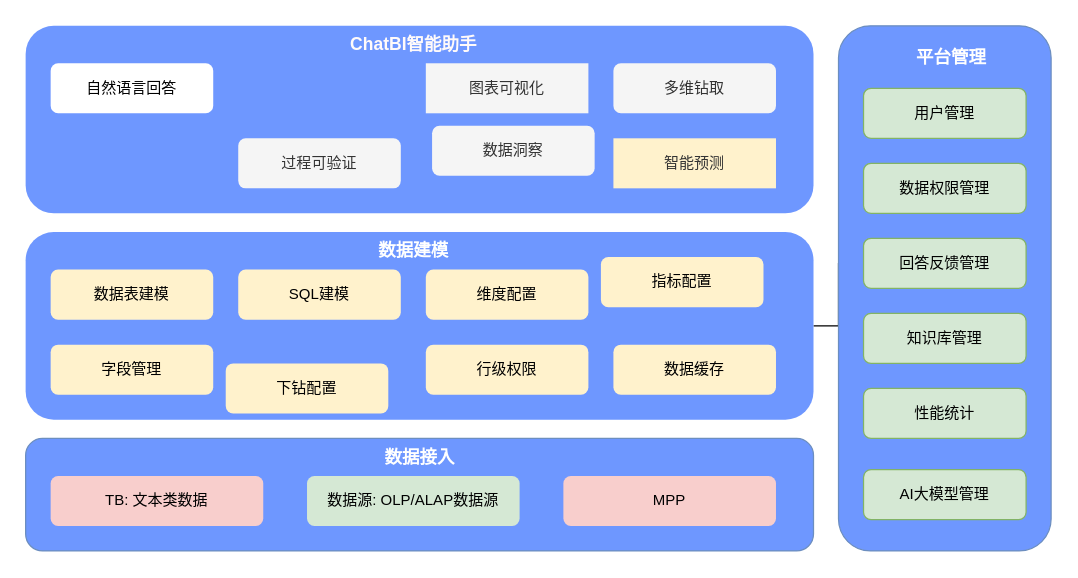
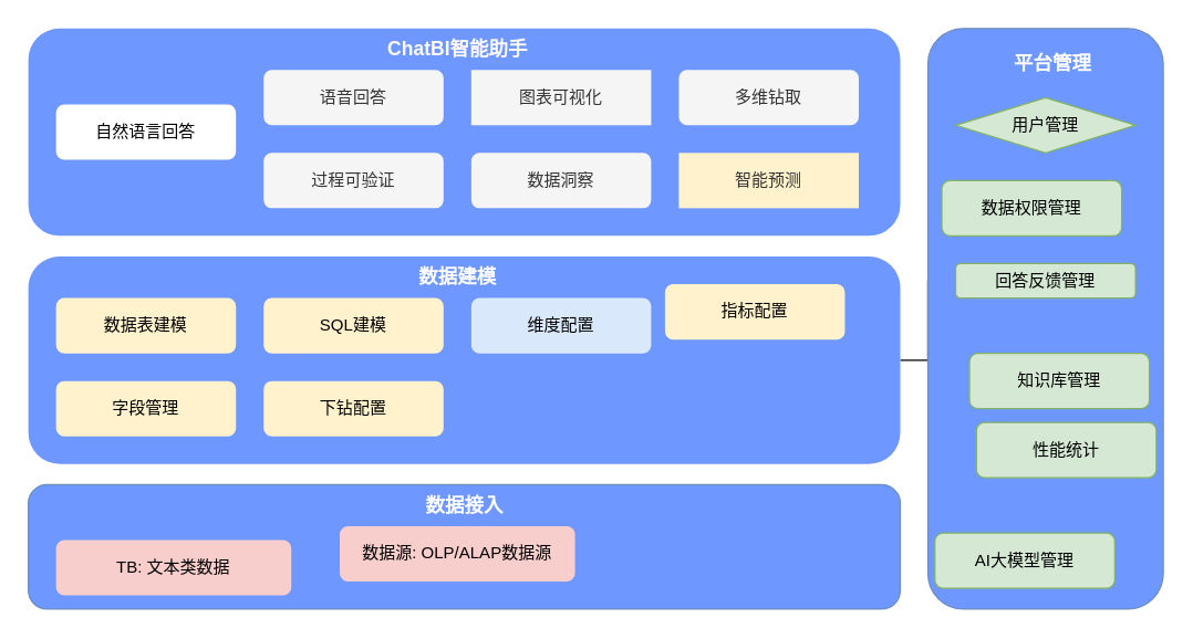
- <mxCell id="4" value="自然语言回答" style="rounded=1;whiteSpace=wrap;html=1;dashed=1;strokeColor=none;" vertex="1" parent="1"><mxGeometry x="40" y="50" width="130" height="40" as="geometry" /></mxCell>
+ <mxCell id="4" value="自然语言回答" style="rounded=1;whiteSpace=wrap;html=1;dashed=1;strokeColor=none;" vertex="1" parent="1"><mxGeometry x="40" y="75" width="130" height="40" as="geometry" /></mxCell>
+ <mxCell id="5" value="语音回答" style="rounded=1;whiteSpace=wrap;html=1;fillColor=#f5f5f5;fontColor=#333333;strokeColor=none;" vertex="1" parent="1"><mxGeometry x="190" y="50" width="130" height="40" as="geometry" /></mxCell>
- <mxCell id="28" value="用户管理" style="rounded=1;whiteSpace=wrap;html=1;fillColor=#d5e8d4;strokeColor=#82b366;" vertex="1" parent="1"><mxGeometry x="690" y="70" width="130" height="40" as="geometry" /></mxCell>
+ <mxCell id="28" value="用户管理" style="rhombus;whiteSpace=wrap;html=1;fillColor=#d5e8d4;strokeColor=#82b366;" vertex="1" parent="1"><mxGeometry x="690" y="70" width="130" height="40" as="geometry" /></mxCell>
- <mxCell id="10" value="数据洞察" style="rounded=1;whiteSpace=wrap;html=1;fillColor=#f5f5f5;fontColor=#333333;strokeColor=none;" vertex="1" parent="1"><mxGeometry x="345" y="100" width="130" height="40" as="geometry" /></mxCell>
+ <mxCell id="10" value="数据洞察" style="rounded=1;whiteSpace=wrap;html=1;fillColor=#f5f5f5;fontColor=#333333;strokeColor=none;" vertex="1" parent="1"><mxGeometry x="340" y="110" width="130" height="40" as="geometry" /></mxCell>
- <mxCell id="33" value="数据权限管理" style="rounded=1;whiteSpace=wrap;html=1;fillColor=#d5e8d4;strokeColor=#82b366;" vertex="1" parent="1"><mxGeometry x="690" y="130" width="130" height="40" as="geometry" /></mxCell>
+ <mxCell id="33" value="数据权限管理" style="rounded=1;whiteSpace=wrap;html=1;fillColor=#d5e8d4;strokeColor=#82b366;" vertex="1" parent="1"><mxGeometry x="680" y="130" width="130" height="40" as="geometry" /></mxCell>
- <mxCell id="32" value="回答反馈管理" style="rounded=1;whiteSpace=wrap;html=1;fillColor=#d5e8d4;strokeColor=#82b366;" vertex="1" parent="1"><mxGeometry x="690" y="190" width="130" height="40" as="geometry" /></mxCell>
+ <mxCell id="32" value="回答反馈管理" style="rounded=1;whiteSpace=wrap;html=1;fillColor=#d5e8d4;strokeColor=#82b366;" vertex="1" parent="1"><mxGeometry x="690" y="190" width="130" height="25" as="geometry" /></mxCell>
- <mxCell id="17" value="维度配置" style="rounded=1;whiteSpace=wrap;html=1;fillColor=#fff2cc;strokeColor=none;" vertex="1" parent="1"><mxGeometry x="340" y="215" width="130" height="40" as="geometry" /></mxCell>
+ <mxCell id="17" value="维度配置" style="rounded=1;whiteSpace=wrap;html=1;fillColor=#dae8fc;strokeColor=none;" vertex="1" parent="1"><mxGeometry x="340" y="215" width="130" height="40" as="geometry" /></mxCell>
- <mxCell id="31" value="知识库管理" style="rounded=1;whiteSpace=wrap;html=1;fillColor=#d5e8d4;strokeColor=#82b366;" vertex="1" parent="1"><mxGeometry x="690" y="250" width="130" height="40" as="geometry" /></mxCell>
+ <mxCell id="31" value="知识库管理" style="rounded=1;whiteSpace=wrap;html=1;fillColor=#d5e8d4;strokeColor=#82b366;" vertex="1" parent="1"><mxGeometry x="700" y="255" width="130" height="40" as="geometry" /></mxCell>
- <mxCell id="19" value="行级权限" style="rounded=1;whiteSpace=wrap;html=1;fillColor=#fff2cc;strokeColor=none;" vertex="1" parent="1"><mxGeometry x="340" y="275" width="130" height="40" as="geometry" /></mxCell>
- <mxCell id="21" value="数据缓存" style="rounded=1;whiteSpace=wrap;html=1;fillColor=#fff2cc;strokeColor=none;" vertex="1" parent="1"><mxGeometry x="490" y="275" width="130" height="40" as="geometry" /></mxCell>
- <mxCell id="20" value="下钻配置" style="rounded=1;whiteSpace=wrap;html=1;fillColor=#fff2cc;strokeColor=none;" vertex="1" parent="1"><mxGeometry x="180" y="290" width="130" height="40" as="geometry" /></mxCell>
+ <mxCell id="20" value="下钻配置" style="rounded=1;whiteSpace=wrap;html=1;fillColor=#fff2cc;strokeColor=none;" vertex="1" parent="1"><mxGeometry x="190" y="275" width="130" height="40" as="geometry" /></mxCell>
- <mxCell id="30" value="性能统计" style="rounded=1;whiteSpace=wrap;html=1;fillColor=#d5e8d4;strokeColor=#82b366;" vertex="1" parent="1"><mxGeometry x="690" y="310" width="130" height="40" as="geometry" /></mxCell>
+ <mxCell id="30" value="性能统计" style="rounded=1;whiteSpace=wrap;html=1;fillColor=#d5e8d4;strokeColor=#82b366;" vertex="1" parent="1"><mxGeometry x="705" y="305" width="130" height="40" as="geometry" /></mxCell>
- <mxCell id="29" value="AI大模型管理" style="rounded=1;whiteSpace=wrap;html=1;fillColor=#d5e8d4;strokeColor=#82b366;" vertex="1" parent="1"><mxGeometry x="690" y="375" width="130" height="40" as="geometry" /></mxCell>
+ <mxCell id="29" value="AI大模型管理" style="rounded=1;whiteSpace=wrap;html=1;fillColor=#d5e8d4;strokeColor=#82b366;" vertex="1" parent="1"><mxGeometry x="675" y="385" width="130" height="40" as="geometry" /></mxCell>
- <mxCell id="24" value="TB: 文本类数据" style="rounded=1;whiteSpace=wrap;html=1;fillColor=#f8cecc;strokeColor=none;" vertex="1" parent="1"><mxGeometry x="40" y="380" width="170" height="40" as="geometry" /></mxCell>
+ <mxCell id="24" value="TB: 文本类数据" style="rounded=1;whiteSpace=wrap;html=1;fillColor=#f8cecc;strokeColor=none;" vertex="1" parent="1"><mxGeometry x="40" y="390" width="170" height="40" as="geometry" /></mxCell>
- <mxCell id="25" value="数据源: OLP/ALAP数据源" style="rounded=1;whiteSpace=wrap;html=1;fillColor=#d5e8d4;strokeColor=none;" vertex="1" parent="1"><mxGeometry x="245" y="380" width="170" height="40" as="geometry" /></mxCell>
+ <mxCell id="25" value="数据源: OLP/ALAP数据源" style="rounded=1;whiteSpace=wrap;html=1;fillColor=#f8cecc;strokeColor=none;" vertex="1" parent="1"><mxGeometry x="245" y="380" width="170" height="40" as="geometry" /></mxCell>
- <mxCell id="26" value="MPP" style="rounded=1;whiteSpace=wrap;html=1;fillColor=#f8cecc;strokeColor=none;" vertex="1" parent="1"><mxGeometry x="450" y="380" width="170" height="40" as="geometry" /></mxCell>
